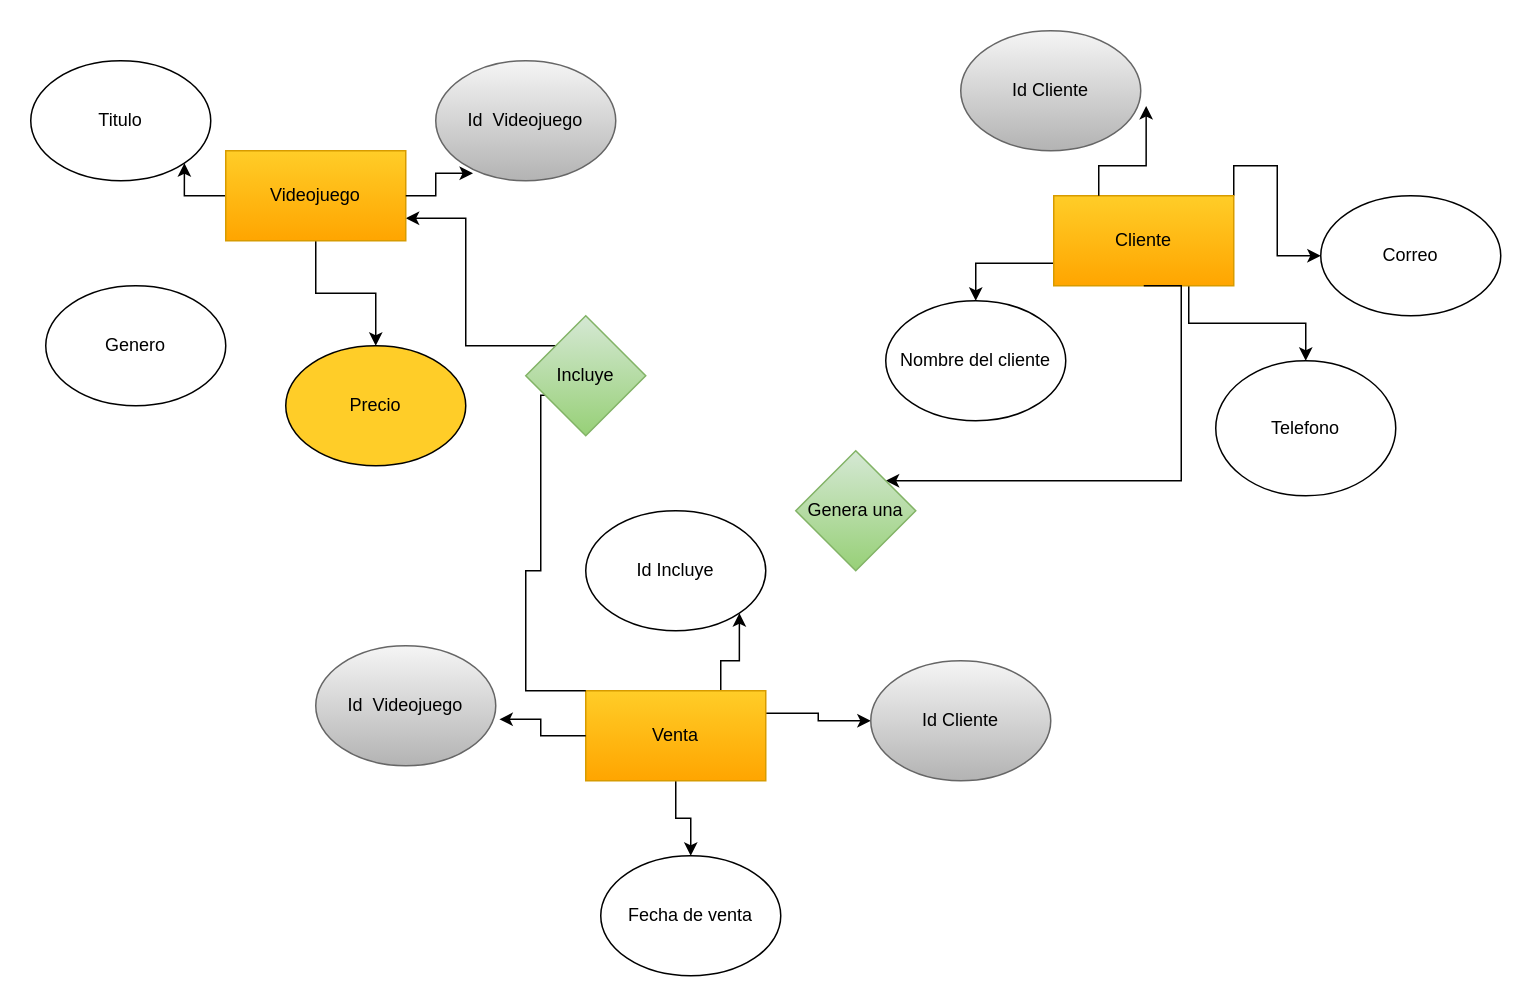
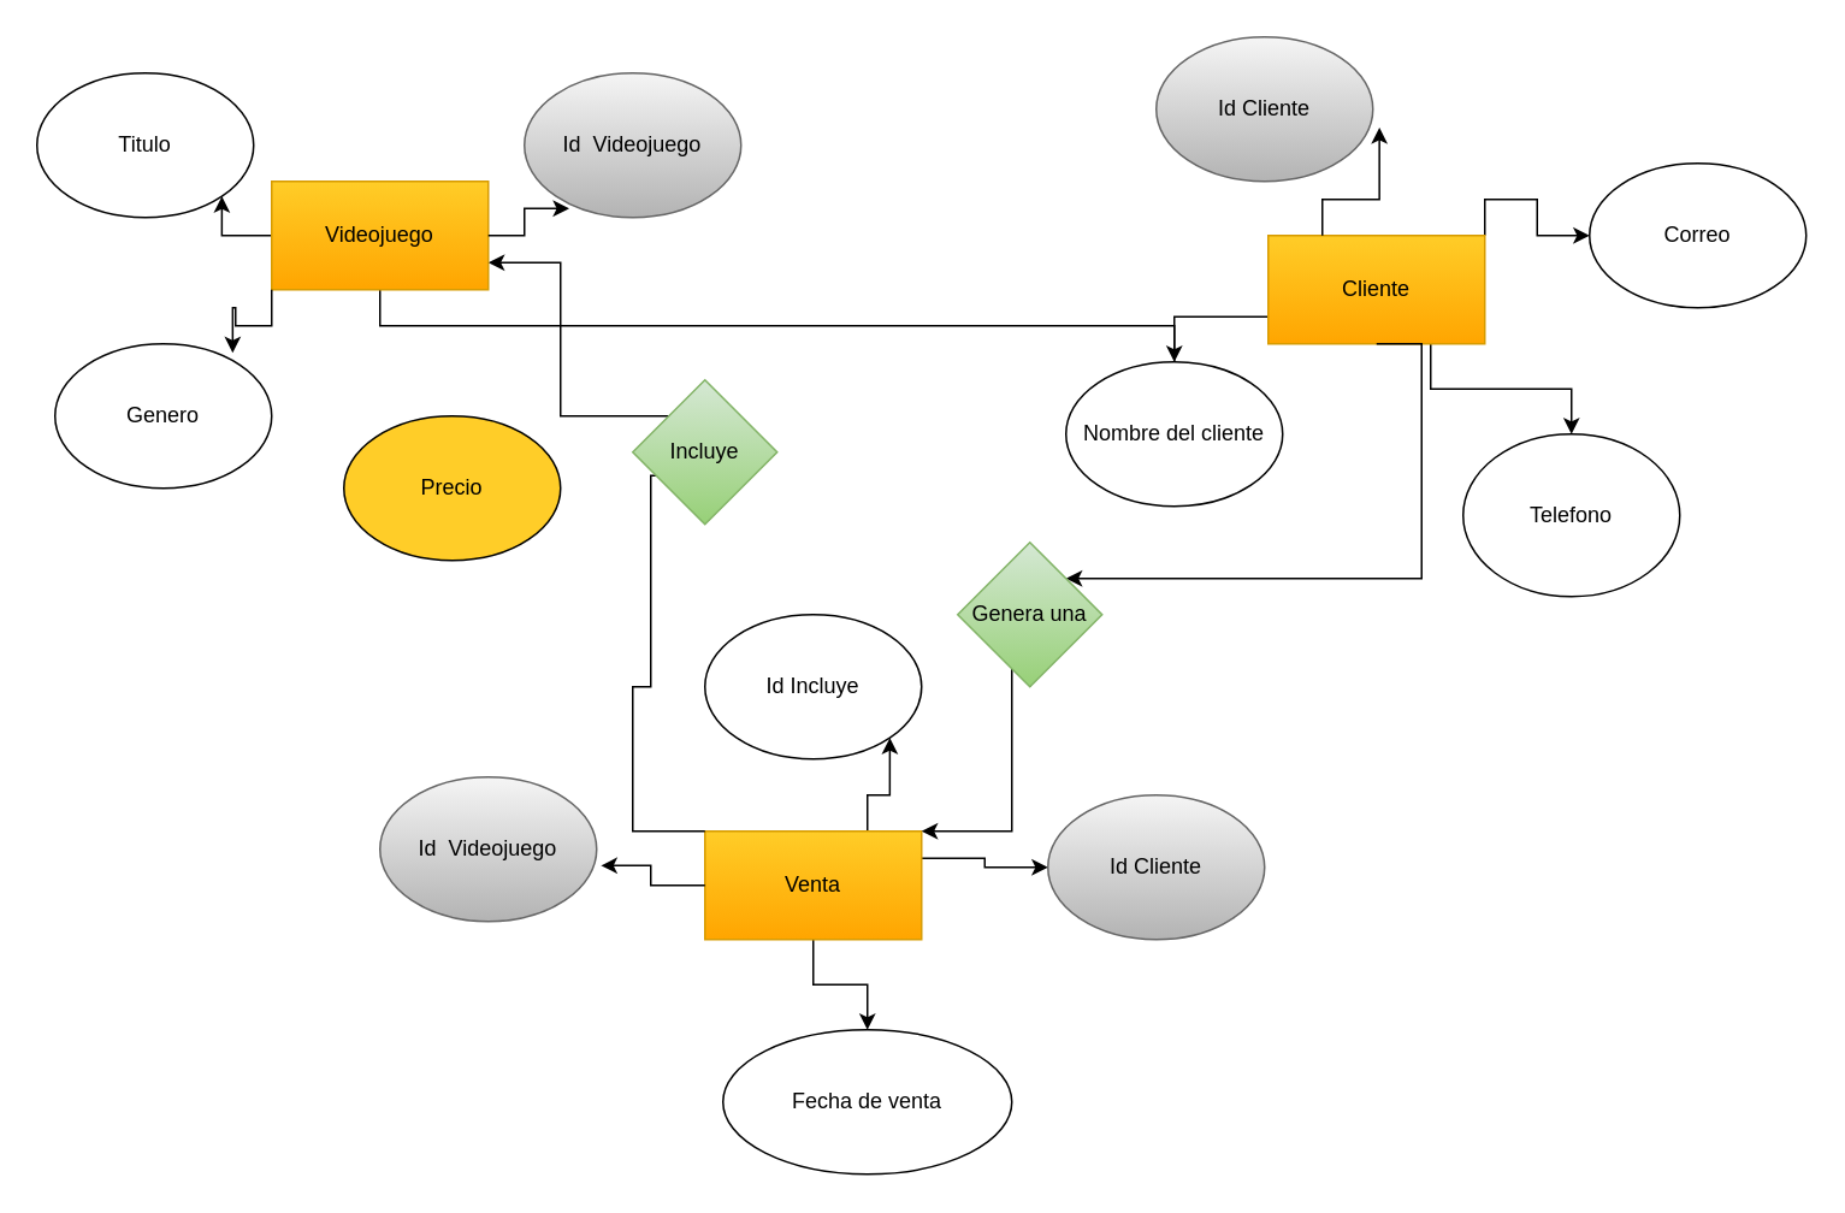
- <mxCell id="22" value="Correo" style="ellipse;whiteSpace=wrap;html=1;" vertex="1" parent="1"><mxGeometry x="880" y="130" width="120" height="80" as="geometry" /></mxCell>
+ <mxCell id="22" value="Correo" style="ellipse;whiteSpace=wrap;html=1;" vertex="1" parent="1"><mxGeometry x="880" y="90" width="120" height="80" as="geometry" /></mxCell>
- <mxCell id="7" style="edgeStyle=orthogonalEdgeStyle;rounded=0;orthogonalLoop=1;jettySize=auto;html=1;exitX=0;exitY=0.75;exitDx=0;exitDy=0;entryX=0.5;entryY=0;entryDx=0;entryDy=0;" edge="1" parent="1" source="11" target="21"><mxGeometry relative="1" as="geometry" /></mxCell>
+ <mxCell id="7" style="edgeStyle=orthogonalEdgeStyle;rounded=0;orthogonalLoop=1;jettySize=auto;html=1;exitX=0;exitY=0.75;exitDx=0;exitDy=0;entryX=0.5;entryY=0;entryDx=0;entryDy=0;endArrow=none;" edge="1" parent="1" source="11" target="21"><mxGeometry relative="1" as="geometry" /></mxCell>
+ <mxCell id="28" style="edgeStyle=orthogonalEdgeStyle;rounded=0;orthogonalLoop=1;jettySize=auto;html=1;exitX=0;exitY=1;exitDx=0;exitDy=0;entryX=0.82;entryY=0.063;entryDx=0;entryDy=0;entryPerimeter=0;" edge="1" parent="1" source="14" target="17"><mxGeometry relative="1" as="geometry" /></mxCell>
- <mxCell id="13" style="edgeStyle=orthogonalEdgeStyle;rounded=0;orthogonalLoop=1;jettySize=auto;html=1;exitX=0.5;exitY=1;exitDx=0;exitDy=0;entryX=0.5;entryY=0;entryDx=0;entryDy=0;" edge="1" parent="1" source="14" target="18"><mxGeometry relative="1" as="geometry" /></mxCell>
+ <mxCell id="13" style="edgeStyle=orthogonalEdgeStyle;rounded=0;orthogonalLoop=1;jettySize=auto;html=1;exitX=0.5;exitY=1;exitDx=0;exitDy=0;" edge="1" parent="1" source="14" target="21"><mxGeometry relative="1" as="geometry" /></mxCell>
+ <mxCell id="10" style="edgeStyle=orthogonalEdgeStyle;rounded=0;orthogonalLoop=1;jettySize=auto;html=1;exitX=0.5;exitY=1;exitDx=0;exitDy=0;entryX=1;entryY=0;entryDx=0;entryDy=0;" edge="1" parent="1" source="34" target="6"><mxGeometry relative="1" as="geometry"><Array as="points"><mxPoint x="560" y="320" /><mxPoint x="560" y="460" /></Array></mxGeometry></mxCell>
- <mxCell id="19" value="Fecha de venta" style="ellipse;whiteSpace=wrap;html=1;" vertex="1" parent="1"><mxGeometry x="400" y="570" width="120" height="80" as="geometry" /></mxCell>
+ <mxCell id="19" value="Fecha de venta" style="ellipse;whiteSpace=wrap;html=1;" vertex="1" parent="1"><mxGeometry x="400" y="570" width="160" height="80" as="geometry" /></mxCell>
